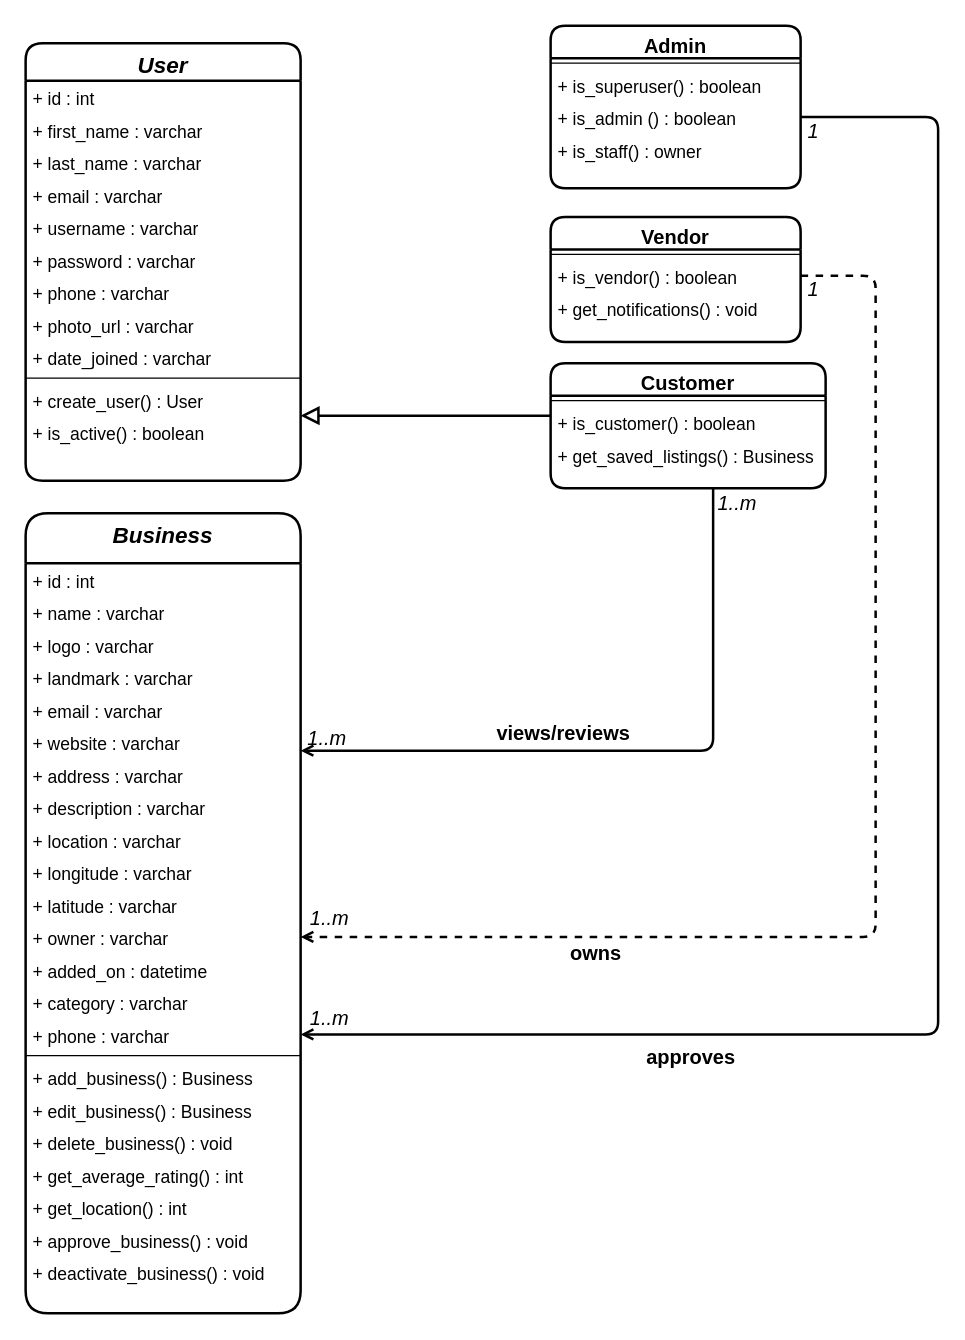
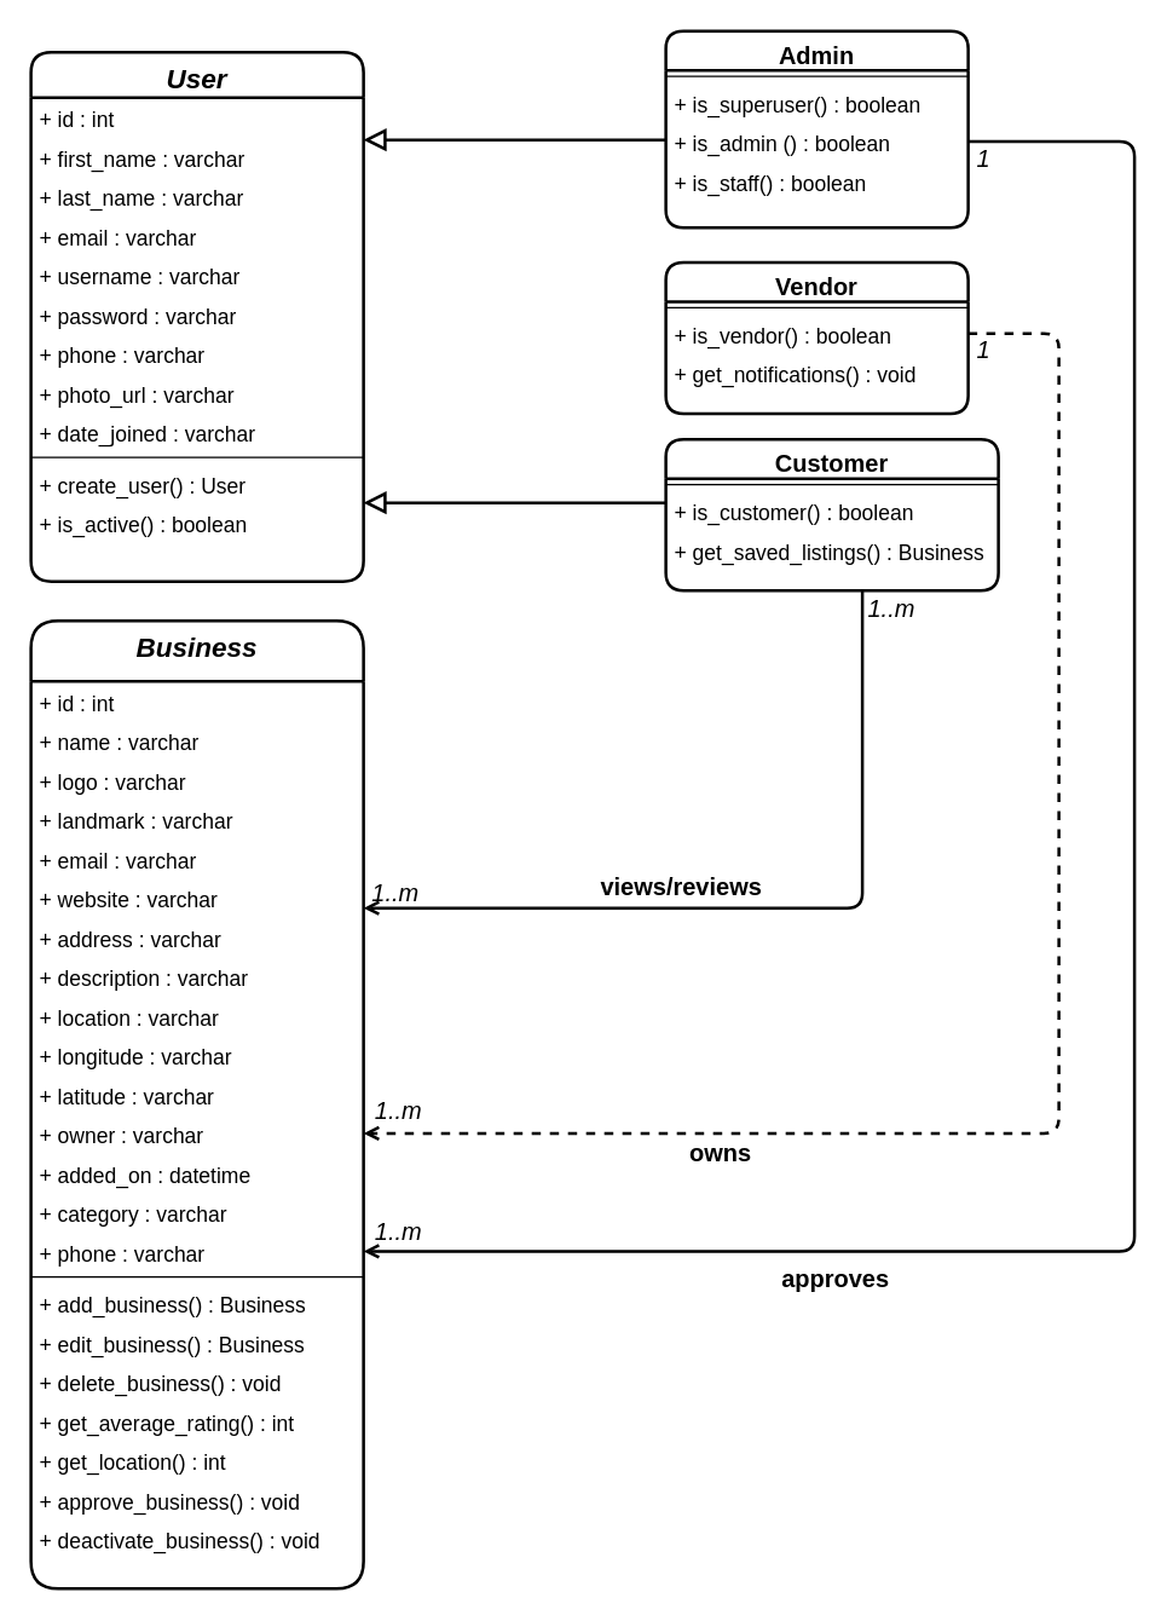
+ <mxCell id="20" value="" style="endArrow=block;endSize=10;endFill=0;shadow=0;strokeWidth=2;rounded=1;edgeStyle=elbowEdgeStyle;elbow=vertical;fontSize=14;" parent="1" source="15" target="2" edge="1"><mxGeometry width="160" relative="1" as="geometry"><mxPoint x="160" y="183" as="sourcePoint" /><mxPoint x="160" y="183" as="targetPoint" /></mxGeometry></mxCell>
- <mxCell id="19" value="+ is_staff() : owner" style="text;align=left;verticalAlign=top;spacingLeft=4;spacingRight=4;overflow=hidden;rotatable=0;points=[[0,0.5],[1,0.5]];portConstraint=eastwest;rounded=1;shadow=0;html=0;fontSize=14;" vertex="1" parent="15"><mxGeometry y="86" width="200" height="26" as="geometry" /></mxCell>
+ <mxCell id="19" value="+ is_staff() : boolean" style="text;align=left;verticalAlign=top;spacingLeft=4;spacingRight=4;overflow=hidden;rotatable=0;points=[[0,0.5],[1,0.5]];portConstraint=eastwest;rounded=1;shadow=0;html=0;fontSize=14;" vertex="1" parent="15"><mxGeometry y="86" width="200" height="26" as="geometry" /></mxCell>
